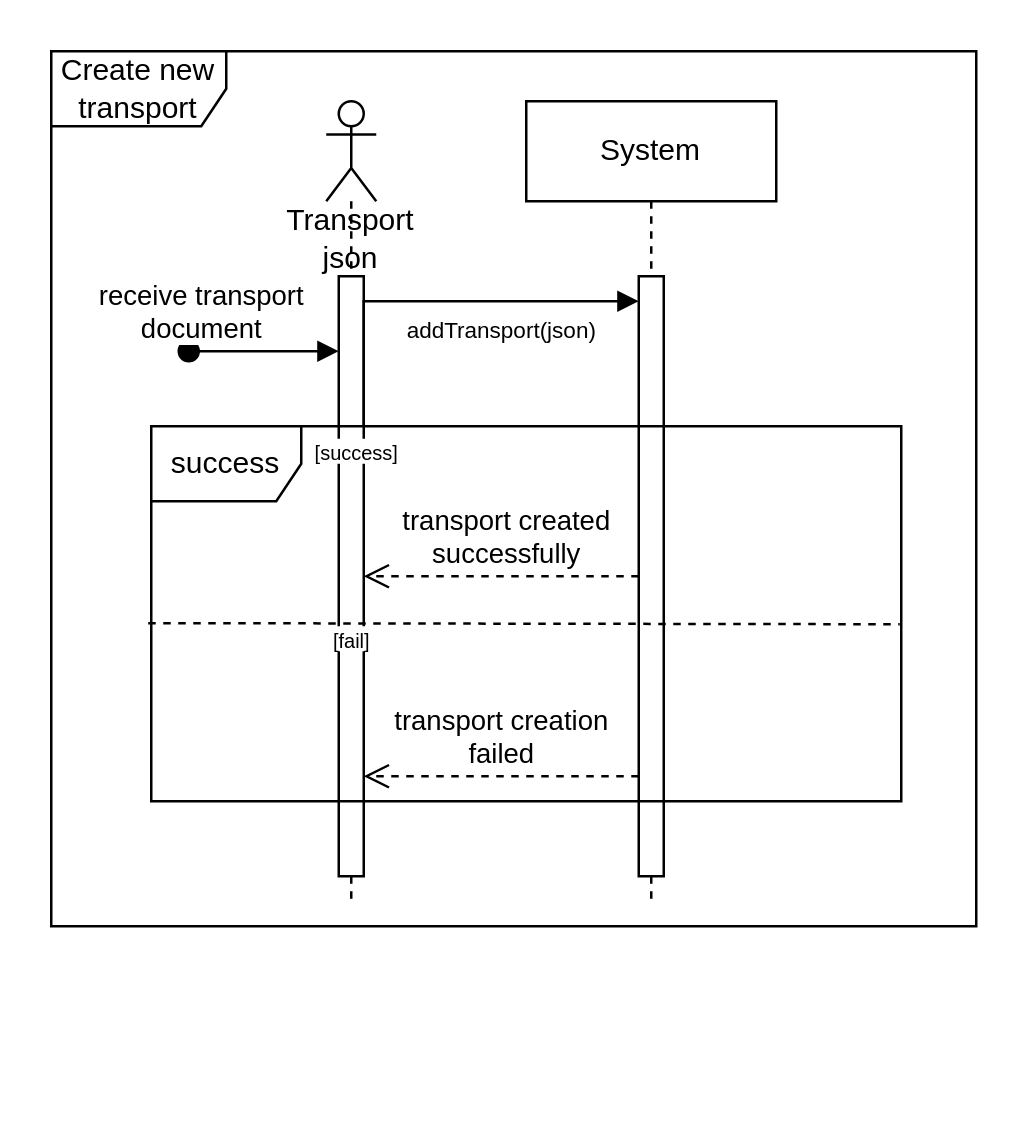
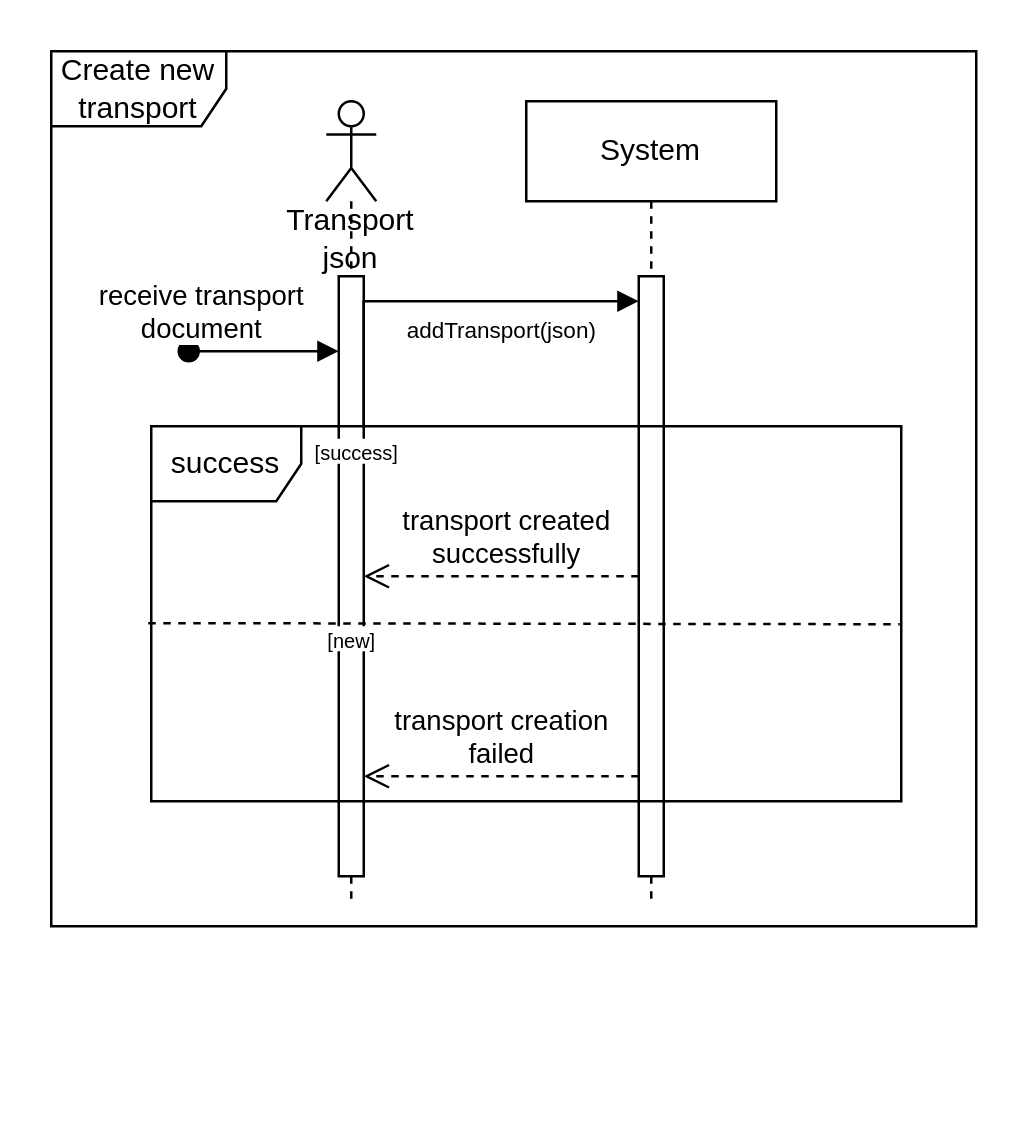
- <mxCell id="14" value="&lt;font style=&quot;font-size: 8px;&quot;&gt;[fail]&lt;/font&gt;" style="text;html=1;strokeColor=none;fillColor=default;align=center;verticalAlign=middle;whiteSpace=wrap;rounded=0;horizontal=1;" parent="1" vertex="1"><mxGeometry x="122.5" y="250" width="35" height="10" as="geometry" /></mxCell>
+ <mxCell id="14" value="&lt;font style=&quot;font-size: 8px;&quot;&gt;[new]&lt;/font&gt;" style="text;html=1;strokeColor=none;fillColor=default;align=center;verticalAlign=middle;whiteSpace=wrap;rounded=0;horizontal=1;" parent="1" vertex="1"><mxGeometry x="122.5" y="250" width="35" height="10" as="geometry" /></mxCell>
